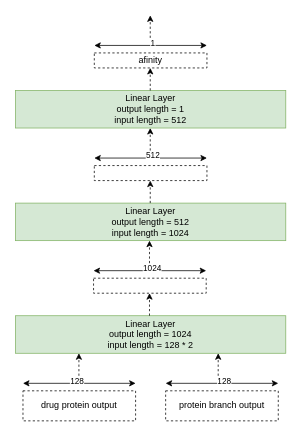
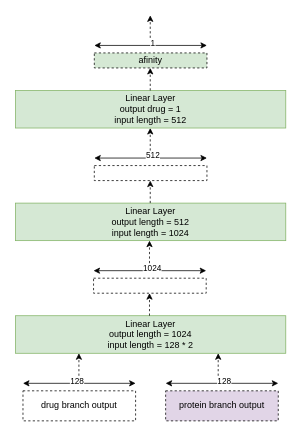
- <mxCell id="23" value="afinity" style="rounded=0;whiteSpace=wrap;html=1;dashed=1;" vertex="1" parent="1"><mxGeometry x="125" y="70" width="150" height="20" as="geometry" /></mxCell>
+ <mxCell id="23" value="afinity" style="rounded=0;whiteSpace=wrap;html=1;dashed=1;fillColor=#d5e8d4;" vertex="1" parent="1"><mxGeometry x="125" y="70" width="150" height="20" as="geometry" /></mxCell>
- <mxCell id="22" value="Linear Layer&lt;div&gt;output length = 1&lt;/div&gt;&lt;div&gt;input length = 512&lt;/div&gt;" style="rounded=0;whiteSpace=wrap;html=1;fillColor=#d5e8d4;strokeColor=#82b366;" vertex="1" parent="1"><mxGeometry x="20" y="120" width="360" height="50" as="geometry" /></mxCell>
+ <mxCell id="22" value="Linear Layer&lt;div&gt;output drug = 1&lt;/div&gt;&lt;div&gt;input length = 512&lt;/div&gt;" style="rounded=0;whiteSpace=wrap;html=1;fillColor=#d5e8d4;strokeColor=#82b366;" vertex="1" parent="1"><mxGeometry x="20" y="120" width="360" height="50" as="geometry" /></mxCell>
- <mxCell id="2" value="drug protein output" style="rounded=0;whiteSpace=wrap;html=1;dashed=1;" vertex="1" parent="1"><mxGeometry x="30" y="520" width="150" height="40" as="geometry" /></mxCell>
+ <mxCell id="2" value="drug branch output" style="rounded=0;whiteSpace=wrap;html=1;dashed=1;" vertex="1" parent="1"><mxGeometry x="30" y="520" width="150" height="40" as="geometry" /></mxCell>
- <mxCell id="3" value="protein branch output" style="rounded=0;whiteSpace=wrap;html=1;dashed=1;" vertex="1" parent="1"><mxGeometry x="220" y="520" width="150" height="40" as="geometry" /></mxCell>
+ <mxCell id="3" value="protein branch output" style="rounded=0;whiteSpace=wrap;html=1;dashed=1;fillColor=#e1d5e7;" vertex="1" parent="1"><mxGeometry x="220" y="520" width="150" height="40" as="geometry" /></mxCell>
